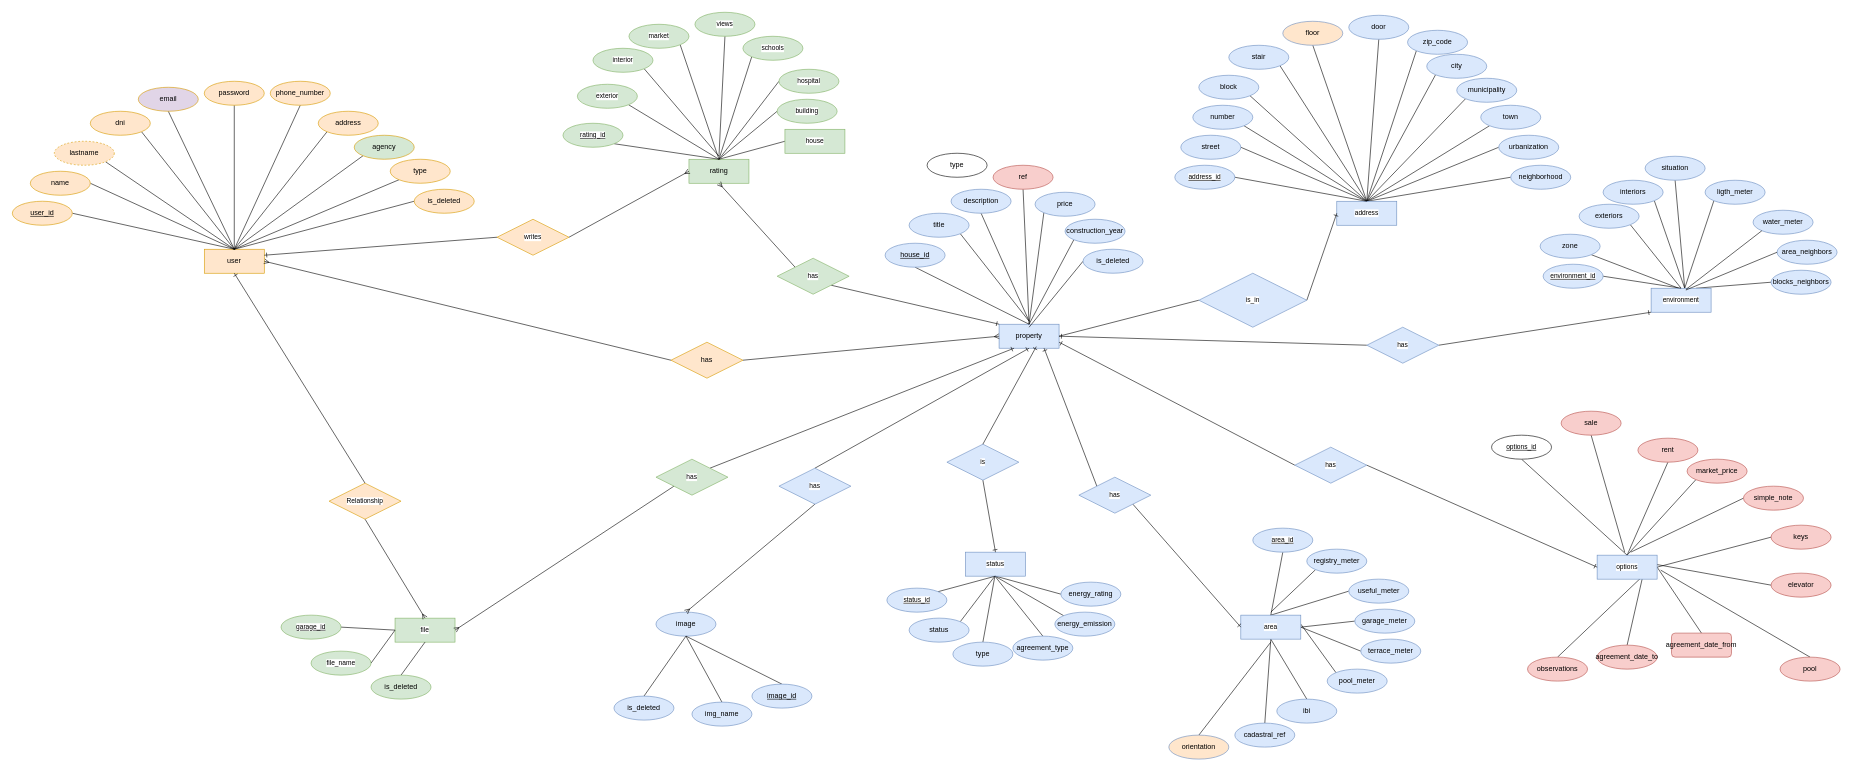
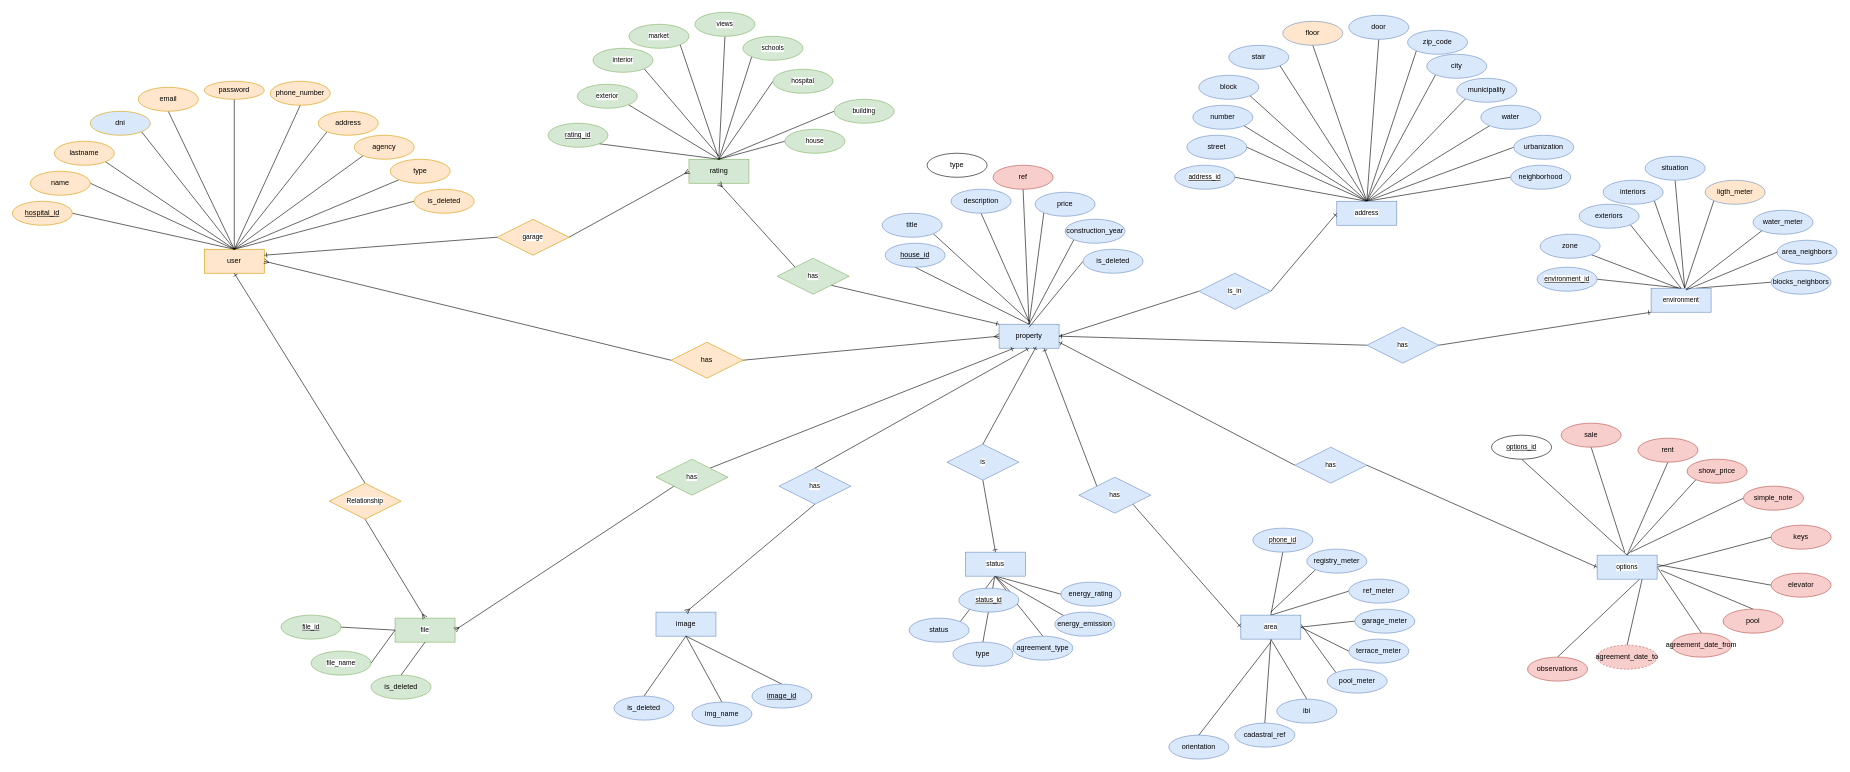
- <mxCell id="190" value="hospital" style="ellipse;whiteSpace=wrap;html=1;align=center;fontFamily=Helvetica;fontSize=11;labelBackgroundColor=default;fillColor=#d5e8d4;strokeColor=#82b366;" parent="1" vertex="1"><mxGeometry x="1298" y="115" width="100" height="40" as="geometry" /></mxCell>
+ <mxCell id="190" value="hospital" style="ellipse;whiteSpace=wrap;html=1;align=center;fontFamily=Helvetica;fontSize=11;labelBackgroundColor=default;fillColor=#d5e8d4;strokeColor=#82b366;" parent="1" vertex="1"><mxGeometry x="1288" y="115" width="100" height="40" as="geometry" /></mxCell>
- <mxCell id="22" value="password" style="ellipse;whiteSpace=wrap;html=1;align=center;fillColor=#ffe6cc;strokeColor=#d79b00;" parent="1" vertex="1"><mxGeometry x="340" y="135" width="100" height="40" as="geometry" /></mxCell>
+ <mxCell id="22" value="password" style="ellipse;whiteSpace=wrap;html=1;align=center;fillColor=#ffe6cc;strokeColor=#d79b00;" parent="1" vertex="1"><mxGeometry x="340" y="135" width="100" height="30" as="geometry" /></mxCell>
- <mxCell id="14" value="email" style="ellipse;whiteSpace=wrap;html=1;align=center;fillColor=#e1d5e7;strokeColor=#d79b00;" parent="1" vertex="1"><mxGeometry x="230" y="145" width="100" height="40" as="geometry" /></mxCell>
+ <mxCell id="14" value="email" style="ellipse;whiteSpace=wrap;html=1;align=center;fillColor=#ffe6cc;strokeColor=#d79b00;" parent="1" vertex="1"><mxGeometry x="230" y="145" width="100" height="40" as="geometry" /></mxCell>
- <mxCell id="192" value="building" style="ellipse;whiteSpace=wrap;html=1;align=center;fontFamily=Helvetica;fontSize=11;labelBackgroundColor=default;fillColor=#d5e8d4;strokeColor=#82b366;" parent="1" vertex="1"><mxGeometry x="1295" y="165" width="100" height="40" as="geometry" /></mxCell>
+ <mxCell id="192" value="building" style="ellipse;whiteSpace=wrap;html=1;align=center;fontFamily=Helvetica;fontSize=11;labelBackgroundColor=default;fillColor=#d5e8d4;strokeColor=#82b366;" parent="1" vertex="1"><mxGeometry x="1390" y="165" width="100" height="40" as="geometry" /></mxCell>
- <mxCell id="54" value="town" style="ellipse;whiteSpace=wrap;html=1;align=center;fillColor=#dae8fc;strokeColor=#6c8ebf;" parent="1" vertex="1"><mxGeometry x="2468" y="175" width="100" height="40" as="geometry" /></mxCell>
+ <mxCell id="54" value="water" style="ellipse;whiteSpace=wrap;html=1;align=center;fillColor=#dae8fc;strokeColor=#6c8ebf;" parent="1" vertex="1"><mxGeometry x="2468" y="175" width="100" height="40" as="geometry" /></mxCell>
- <mxCell id="12" value="dni" style="ellipse;whiteSpace=wrap;html=1;align=center;fillColor=#ffe6cc;strokeColor=#d79b00;" parent="1" vertex="1"><mxGeometry x="150" y="185" width="100" height="40" as="geometry" /></mxCell>
+ <mxCell id="12" value="dni" style="ellipse;whiteSpace=wrap;html=1;align=center;fillColor=#dae8fc;strokeColor=#d79b00;" parent="1" vertex="1"><mxGeometry x="150" y="185" width="100" height="40" as="geometry" /></mxCell>
- <mxCell id="136" value="rating_id" style="ellipse;whiteSpace=wrap;html=1;align=center;fontStyle=4;fontFamily=Helvetica;fontSize=11;labelBackgroundColor=default;fillColor=#d5e8d4;strokeColor=#82b366;" parent="1" vertex="1"><mxGeometry x="938" y="205" width="100" height="40" as="geometry" /></mxCell>
+ <mxCell id="136" value="rating_id" style="ellipse;whiteSpace=wrap;html=1;align=center;fontStyle=4;fontFamily=Helvetica;fontSize=11;labelBackgroundColor=default;fillColor=#d5e8d4;strokeColor=#82b366;" parent="1" vertex="1"><mxGeometry x="913" y="205" width="100" height="40" as="geometry" /></mxCell>
- <mxCell id="194" value="house" style="whiteSpace=wrap;html=1;align=center;fontFamily=Helvetica;fontSize=11;labelBackgroundColor=default;fillColor=#d5e8d4;strokeColor=#82b366;rounded=0;" parent="1" vertex="1"><mxGeometry x="1308" y="215" width="100" height="40" as="geometry" /></mxCell>
+ <mxCell id="194" value="house" style="ellipse;whiteSpace=wrap;html=1;align=center;fontFamily=Helvetica;fontSize=11;labelBackgroundColor=default;fillColor=#d5e8d4;strokeColor=#82b366;" parent="1" vertex="1"><mxGeometry x="1308" y="215" width="100" height="40" as="geometry" /></mxCell>
- <mxCell id="20" value="agency" style="ellipse;whiteSpace=wrap;html=1;align=center;fillColor=#d5e8d4;strokeColor=#d79b00;" parent="1" vertex="1"><mxGeometry x="590" y="225" width="100" height="40" as="geometry" /></mxCell>
+ <mxCell id="20" value="agency" style="ellipse;whiteSpace=wrap;html=1;align=center;fillColor=#ffe6cc;strokeColor=#d79b00;" parent="1" vertex="1"><mxGeometry x="590" y="225" width="100" height="40" as="geometry" /></mxCell>
- <mxCell id="36" value="street" style="ellipse;whiteSpace=wrap;html=1;align=center;fillColor=#dae8fc;strokeColor=#6c8ebf;" parent="1" vertex="1"><mxGeometry x="1968" y="225" width="100" height="40" as="geometry" /></mxCell>
+ <mxCell id="36" value="street" style="ellipse;whiteSpace=wrap;html=1;align=center;fillColor=#dae8fc;strokeColor=#6c8ebf;" parent="1" vertex="1"><mxGeometry x="1978" y="225" width="100" height="40" as="geometry" /></mxCell>
- <mxCell id="56" value="urbanization" style="ellipse;whiteSpace=wrap;html=1;align=center;fillColor=#dae8fc;strokeColor=#6c8ebf;" parent="1" vertex="1"><mxGeometry x="2498" y="225" width="100" height="40" as="geometry" /></mxCell>
+ <mxCell id="56" value="urbanization" style="ellipse;whiteSpace=wrap;html=1;align=center;fillColor=#dae8fc;strokeColor=#6c8ebf;" parent="1" vertex="1"><mxGeometry x="2523" y="225" width="100" height="40" as="geometry" /></mxCell>
- <mxCell id="10" value="lastname" style="ellipse;whiteSpace=wrap;html=1;align=center;fillColor=#ffe6cc;strokeColor=#d79b00;dashed=1;" parent="1" vertex="1"><mxGeometry x="90" y="235" width="100" height="40" as="geometry" /></mxCell>
+ <mxCell id="10" value="lastname" style="ellipse;whiteSpace=wrap;html=1;align=center;fillColor=#ffe6cc;strokeColor=#d79b00;" parent="1" vertex="1"><mxGeometry x="90" y="235" width="100" height="40" as="geometry" /></mxCell>
- <mxCell id="98" value="ligth_meter" style="ellipse;whiteSpace=wrap;html=1;align=center;fillColor=#dae8fc;strokeColor=#6c8ebf;" parent="1" vertex="1"><mxGeometry x="2842" y="300" width="100" height="40" as="geometry" /></mxCell>
+ <mxCell id="98" value="ligth_meter" style="ellipse;whiteSpace=wrap;html=1;align=center;fillColor=#ffe6cc;strokeColor=#6c8ebf;" parent="1" vertex="1"><mxGeometry x="2842" y="300" width="100" height="40" as="geometry" /></mxCell>
- <mxCell id="6" value="user_id" style="ellipse;whiteSpace=wrap;html=1;align=center;fontStyle=4;fillColor=#ffe6cc;strokeColor=#d79b00;" parent="1" vertex="1"><mxGeometry x="20" y="335" width="100" height="40" as="geometry" /></mxCell>
+ <mxCell id="6" value="hospital_id" style="ellipse;whiteSpace=wrap;html=1;align=center;fontStyle=4;fillColor=#ffe6cc;strokeColor=#d79b00;" parent="1" vertex="1"><mxGeometry x="20" y="335" width="100" height="40" as="geometry" /></mxCell>
- <mxCell id="30" value="title" style="ellipse;whiteSpace=wrap;html=1;align=center;fillColor=#dae8fc;strokeColor=#6c8ebf;" parent="1" vertex="1"><mxGeometry x="1515" y="355" width="100" height="40" as="geometry" /></mxCell>
+ <mxCell id="30" value="title" style="ellipse;whiteSpace=wrap;html=1;align=center;fillColor=#dae8fc;strokeColor=#6c8ebf;" parent="1" vertex="1"><mxGeometry x="1470" y="355" width="100" height="40" as="geometry" /></mxCell>
- <mxCell id="206" value="writes" style="shape=rhombus;perimeter=rhombusPerimeter;whiteSpace=wrap;html=1;align=center;fontFamily=Helvetica;fontSize=11;labelBackgroundColor=default;fillColor=#ffe6cc;strokeColor=#d79b00;" parent="1" vertex="1"><mxGeometry x="828" y="365" width="120" height="60" as="geometry" /></mxCell>
+ <mxCell id="206" value="garage" style="shape=rhombus;perimeter=rhombusPerimeter;whiteSpace=wrap;html=1;align=center;fontFamily=Helvetica;fontSize=11;labelBackgroundColor=default;fillColor=#ffe6cc;strokeColor=#d79b00;" parent="1" vertex="1"><mxGeometry x="828" y="365" width="120" height="60" as="geometry" /></mxCell>
- <mxCell id="148" value="environment_id" style="ellipse;whiteSpace=wrap;html=1;align=center;fontStyle=4;fontFamily=Helvetica;fontSize=11;labelBackgroundColor=default;fillColor=#dae8fc;strokeColor=#6c8ebf;" parent="1" vertex="1"><mxGeometry x="2572" y="440" width="100" height="40" as="geometry" /></mxCell>
+ <mxCell id="148" value="environment_id" style="ellipse;whiteSpace=wrap;html=1;align=center;fontStyle=4;fontFamily=Helvetica;fontSize=11;labelBackgroundColor=default;fillColor=#dae8fc;strokeColor=#6c8ebf;" parent="1" vertex="1"><mxGeometry x="2562" y="445" width="100" height="40" as="geometry" /></mxCell>
- <mxCell id="157" value="is_in" style="shape=rhombus;perimeter=rhombusPerimeter;whiteSpace=wrap;html=1;align=center;fontFamily=Helvetica;fontSize=11;labelBackgroundColor=default;fillColor=#dae8fc;strokeColor=#6c8ebf;" parent="1" vertex="1"><mxGeometry x="1998" y="455" width="180" height="90" as="geometry" /></mxCell>
+ <mxCell id="157" value="is_in" style="shape=rhombus;perimeter=rhombusPerimeter;whiteSpace=wrap;html=1;align=center;fontFamily=Helvetica;fontSize=11;labelBackgroundColor=default;fillColor=#dae8fc;strokeColor=#6c8ebf;" parent="1" vertex="1"><mxGeometry x="1998" y="455" width="120" height="60" as="geometry" /></mxCell>
- <mxCell id="104" value="sale" style="ellipse;whiteSpace=wrap;html=1;align=center;fillColor=#f8cecc;strokeColor=#b85450;" parent="1" vertex="1"><mxGeometry x="2602" y="685" width="100" height="40" as="geometry" /></mxCell>
+ <mxCell id="104" value="sale" style="ellipse;whiteSpace=wrap;html=1;align=center;fillColor=#f8cecc;strokeColor=#b85450;" parent="1" vertex="1"><mxGeometry x="2602" y="705" width="100" height="40" as="geometry" /></mxCell>
- <mxCell id="108" value="market_price" style="ellipse;whiteSpace=wrap;html=1;align=center;fillColor=#f8cecc;strokeColor=#b85450;" parent="1" vertex="1"><mxGeometry x="2812" y="765" width="100" height="40" as="geometry" /></mxCell>
+ <mxCell id="108" value="show_price" style="ellipse;whiteSpace=wrap;html=1;align=center;fillColor=#f8cecc;strokeColor=#b85450;" parent="1" vertex="1"><mxGeometry x="2812" y="765" width="100" height="40" as="geometry" /></mxCell>
- <mxCell id="142" value="area_id" style="ellipse;whiteSpace=wrap;html=1;align=center;fontStyle=4;fontFamily=Helvetica;fontSize=11;labelBackgroundColor=default;fillColor=#dae8fc;strokeColor=#6c8ebf;" parent="1" vertex="1"><mxGeometry x="2088" y="880" width="100" height="40" as="geometry" /></mxCell>
+ <mxCell id="142" value="phone_id" style="ellipse;whiteSpace=wrap;html=1;align=center;fontStyle=4;fontFamily=Helvetica;fontSize=11;labelBackgroundColor=default;fillColor=#dae8fc;strokeColor=#6c8ebf;" parent="1" vertex="1"><mxGeometry x="2088" y="880" width="100" height="40" as="geometry" /></mxCell>
- <mxCell id="64" value="useful_meter" style="ellipse;whiteSpace=wrap;html=1;align=center;fillColor=#dae8fc;strokeColor=#6c8ebf;" parent="1" vertex="1"><mxGeometry x="2248" y="965" width="100" height="40" as="geometry" /></mxCell>
+ <mxCell id="64" value="ref_meter" style="ellipse;whiteSpace=wrap;html=1;align=center;fillColor=#dae8fc;strokeColor=#6c8ebf;" parent="1" vertex="1"><mxGeometry x="2248" y="965" width="100" height="40" as="geometry" /></mxCell>
- <mxCell id="145" value="status_id" style="ellipse;whiteSpace=wrap;html=1;align=center;fontStyle=4;fontFamily=Helvetica;fontSize=11;labelBackgroundColor=default;fillColor=#dae8fc;strokeColor=#6c8ebf;" parent="1" vertex="1"><mxGeometry x="1478" y="980" width="100" height="40" as="geometry" /></mxCell>
+ <mxCell id="145" value="status_id" style="ellipse;whiteSpace=wrap;html=1;align=center;fontStyle=4;fontFamily=Helvetica;fontSize=11;labelBackgroundColor=default;fillColor=#dae8fc;strokeColor=#6c8ebf;" parent="1" vertex="1"><mxGeometry x="1598" y="980" width="100" height="40" as="geometry" /></mxCell>
- <mxCell id="4" value="image" style="ellipse;whiteSpace=wrap;html=1;align=center;fillColor=#dae8fc;strokeColor=#6c8ebf;" parent="1" vertex="1"><mxGeometry x="1093" y="1020" width="100" height="40" as="geometry" /></mxCell>
+ <mxCell id="4" value="image" style="whiteSpace=wrap;html=1;align=center;fillColor=#dae8fc;strokeColor=#6c8ebf;" parent="1" vertex="1"><mxGeometry x="1093" y="1020" width="100" height="40" as="geometry" /></mxCell>
- <mxCell id="174" value="garage_id" style="ellipse;whiteSpace=wrap;html=1;align=center;fontStyle=4;fontFamily=Helvetica;fontSize=11;labelBackgroundColor=default;fillColor=#d5e8d4;strokeColor=#82b366;" parent="1" vertex="1"><mxGeometry x="468" y="1025" width="100" height="40" as="geometry" /></mxCell>
+ <mxCell id="174" value="file_id" style="ellipse;whiteSpace=wrap;html=1;align=center;fontStyle=4;fontFamily=Helvetica;fontSize=11;labelBackgroundColor=default;fillColor=#d5e8d4;strokeColor=#82b366;" parent="1" vertex="1"><mxGeometry x="468" y="1025" width="100" height="40" as="geometry" /></mxCell>
- <mxCell id="118" value="agreement_date_from" style="whiteSpace=wrap;html=1;align=center;fillColor=#f8cecc;strokeColor=#b85450;rounded=1;" parent="1" vertex="1"><mxGeometry x="2786" y="1055" width="100" height="40" as="geometry" /></mxCell>
+ <mxCell id="118" value="agreement_date_from" style="ellipse;whiteSpace=wrap;html=1;align=center;fillColor=#f8cecc;strokeColor=#b85450;" parent="1" vertex="1"><mxGeometry x="2786" y="1055" width="100" height="40" as="geometry" /></mxCell>
- <mxCell id="68" value="terrace_meter" style="ellipse;whiteSpace=wrap;html=1;align=center;fillColor=#dae8fc;strokeColor=#6c8ebf;" parent="1" vertex="1"><mxGeometry x="2268" y="1065" width="100" height="40" as="geometry" /></mxCell>
+ <mxCell id="68" value="terrace_meter" style="ellipse;whiteSpace=wrap;html=1;align=center;fillColor=#dae8fc;strokeColor=#6c8ebf;" parent="1" vertex="1"><mxGeometry x="2248" y="1065" width="100" height="40" as="geometry" /></mxCell>
- <mxCell id="120" value="agreement_date_to" style="ellipse;whiteSpace=wrap;html=1;align=center;fillColor=#f8cecc;strokeColor=#b85450;" parent="1" vertex="1"><mxGeometry x="2662" y="1075" width="100" height="40" as="geometry" /></mxCell>
+ <mxCell id="120" value="agreement_date_to" style="ellipse;whiteSpace=wrap;html=1;align=center;fillColor=#f8cecc;strokeColor=#b85450;dashed=1;" parent="1" vertex="1"><mxGeometry x="2662" y="1075" width="100" height="40" as="geometry" /></mxCell>
- <mxCell id="116" value="pool" style="ellipse;whiteSpace=wrap;html=1;align=center;fillColor=#f8cecc;strokeColor=#b85450;" parent="1" vertex="1"><mxGeometry x="2967" y="1095" width="100" height="40" as="geometry" /></mxCell>
+ <mxCell id="116" value="pool" style="ellipse;whiteSpace=wrap;html=1;align=center;fillColor=#f8cecc;strokeColor=#b85450;" parent="1" vertex="1"><mxGeometry x="2872" y="1015" width="100" height="40" as="geometry" /></mxCell>
- <mxCell id="88" value="orientation" style="ellipse;whiteSpace=wrap;html=1;align=center;fillColor=#ffe6cc;strokeColor=#6c8ebf;" parent="1" vertex="1"><mxGeometry x="1948" y="1225" width="100" height="40" as="geometry" /></mxCell>
+ <mxCell id="88" value="orientation" style="ellipse;whiteSpace=wrap;html=1;align=center;fillColor=#dae8fc;strokeColor=#6c8ebf;" parent="1" vertex="1"><mxGeometry x="1948" y="1225" width="100" height="40" as="geometry" /></mxCell>
